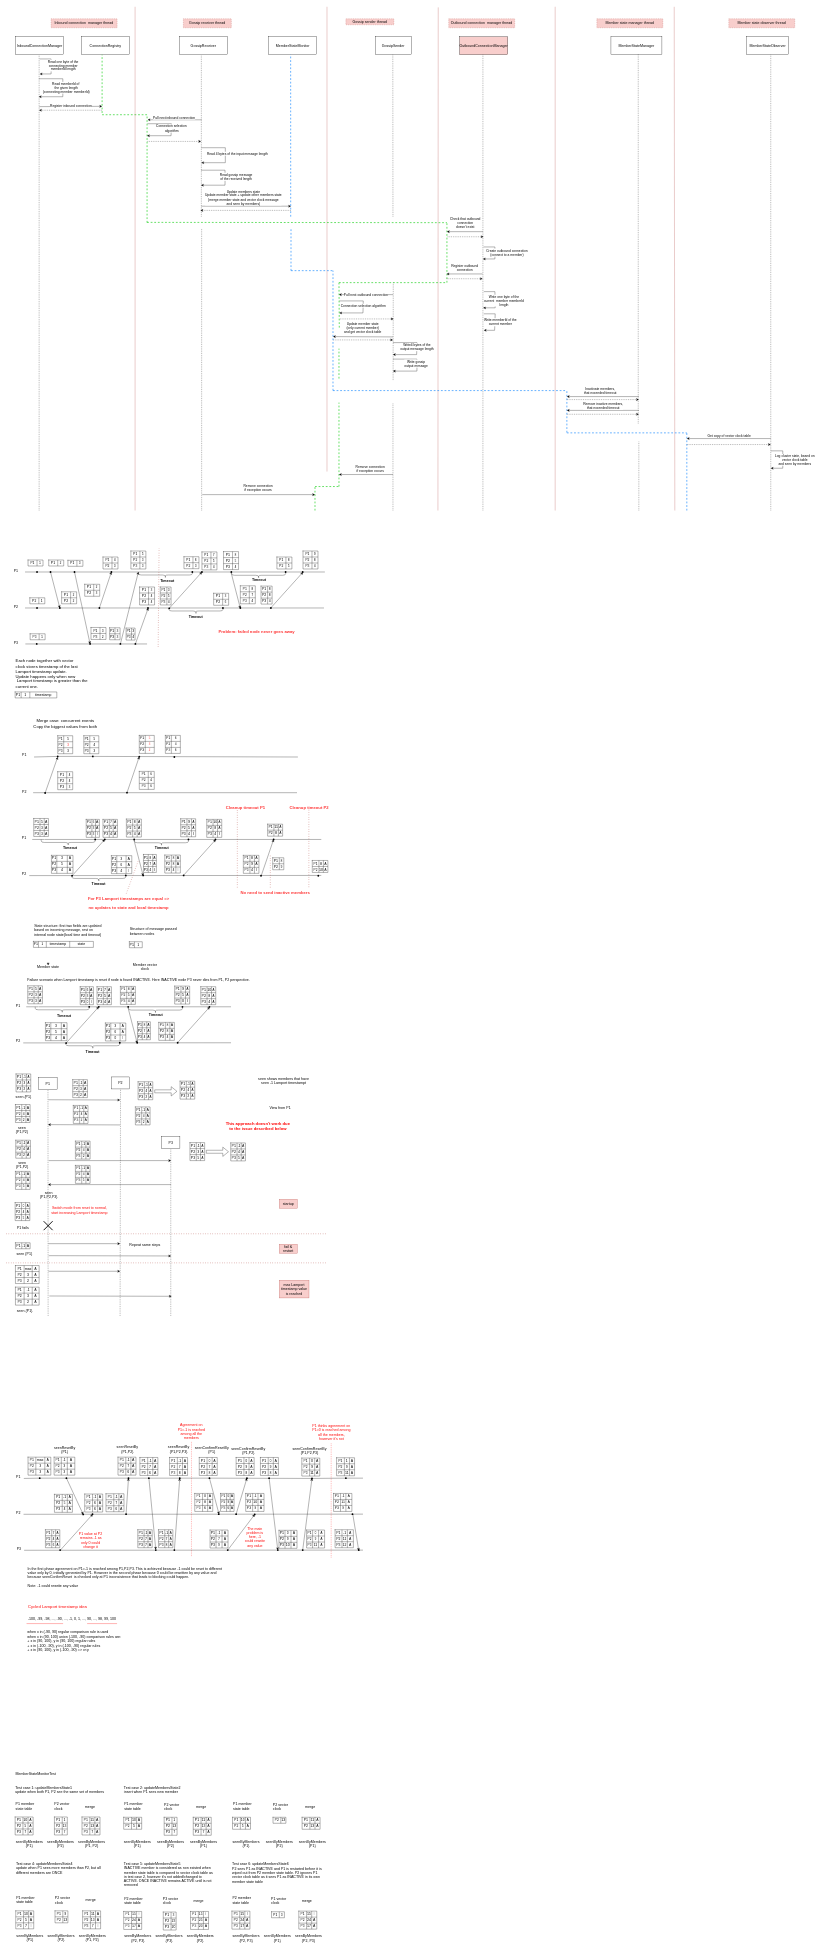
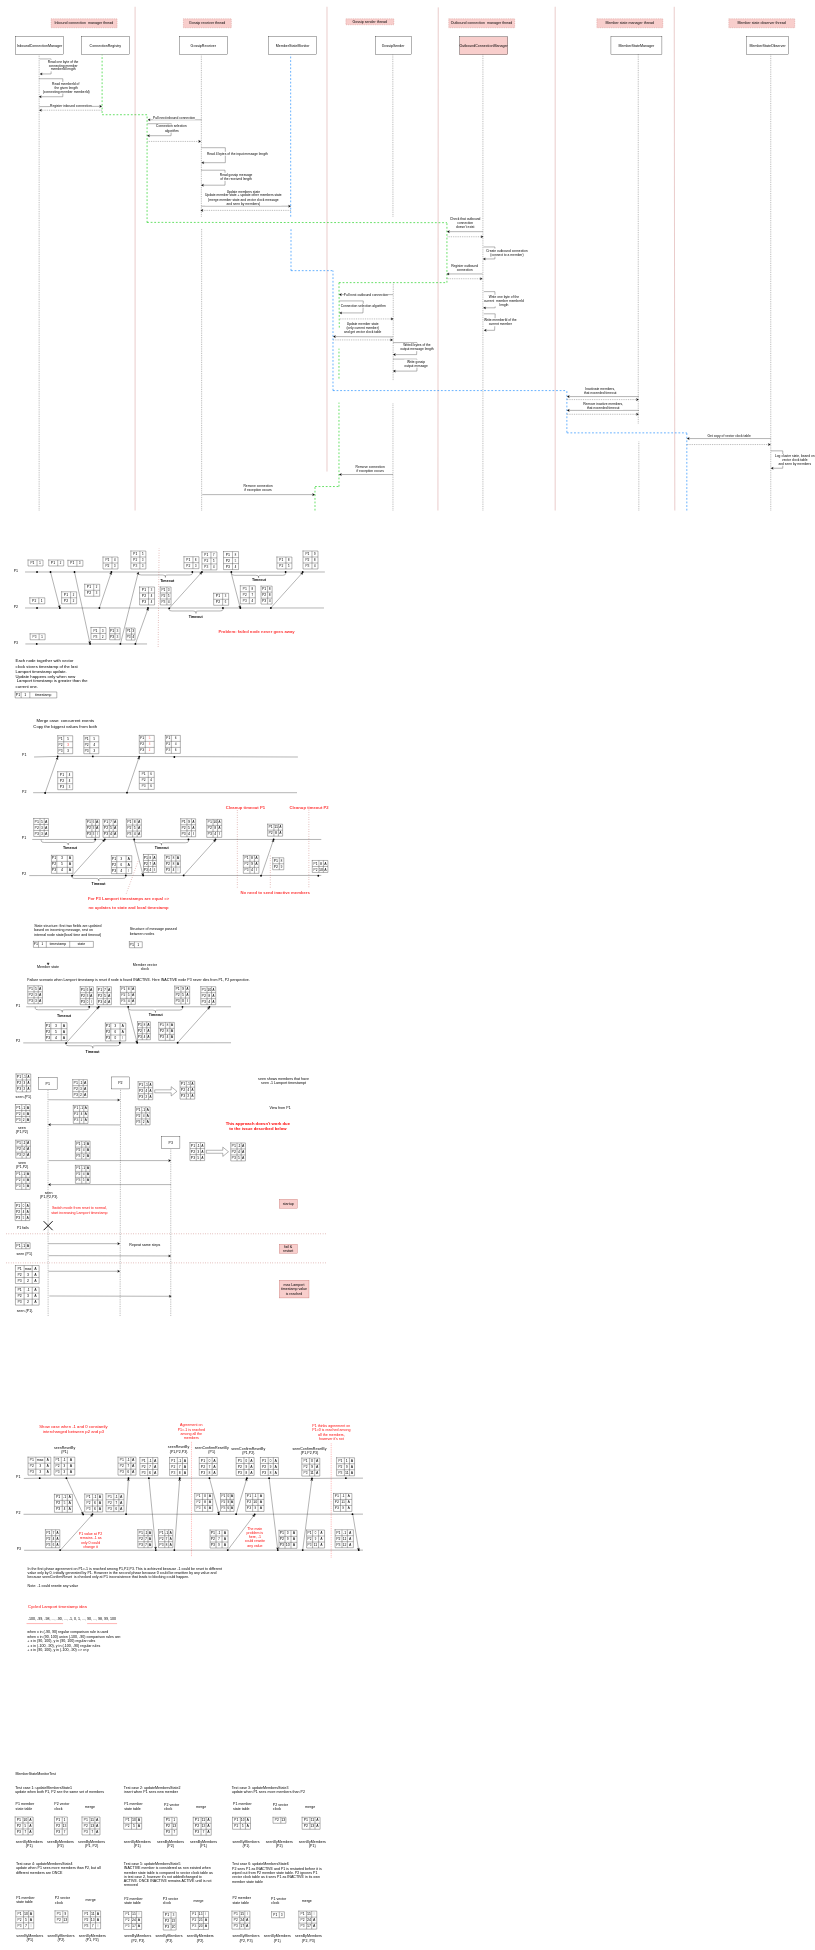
+ <mxCell id="931" value="Show case when -1 and 0 constantly interchanged between p2 and p3" style="text;html=1;strokeColor=none;fillColor=none;align=center;verticalAlign=middle;whiteSpace=wrap;rounded=0;fontSize=14;fontColor=#FF0000;" parent="1" vertex="1"><mxGeometry x="90" y="4747" width="310" height="30" as="geometry" /></mxCell>
- <mxCell id="1046" value="seenResetBy&lt;br&gt;{P1,P2}" style="text;html=1;strokeColor=none;fillColor=none;align=center;verticalAlign=middle;whiteSpace=wrap;rounded=0;fontSize=12;fontColor=#000000;" parent="1" vertex="1"><mxGeometry x="388" y="4816" width="73" height="30" as="geometry" /></mxCell>
+ <mxCell id="1415" value="Test case 3:&amp;nbsp;updateMembersState3&lt;br&gt;update when P1 sees more members than P2" style="text;html=1;strokeColor=none;fillColor=none;align=left;verticalAlign=middle;whiteSpace=wrap;rounded=0;fontSize=12;fontColor=#000000;" parent="1" vertex="1"><mxGeometry x="771" y="5942" width="291" height="50" as="geometry" /></mxCell>
